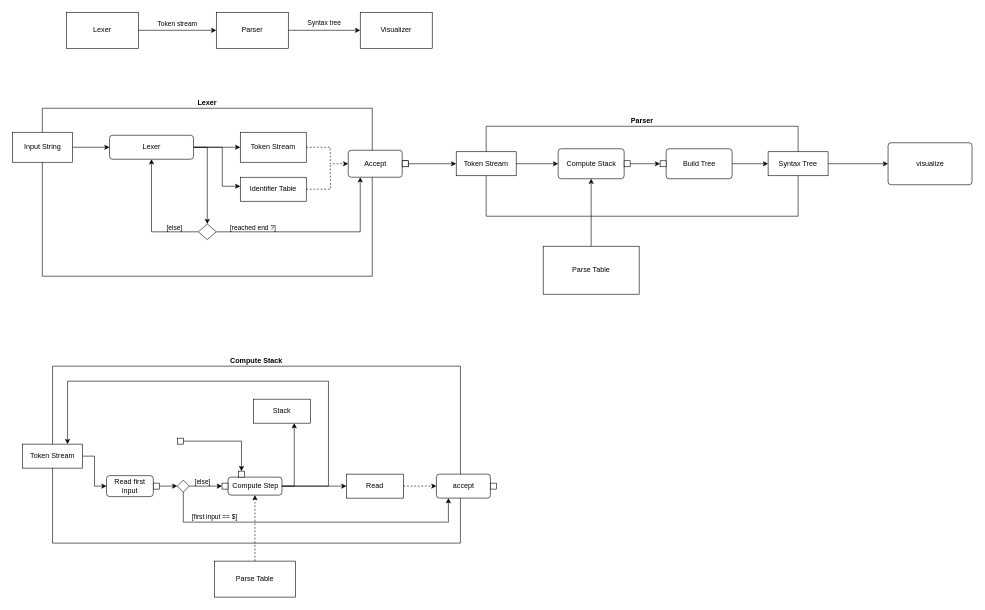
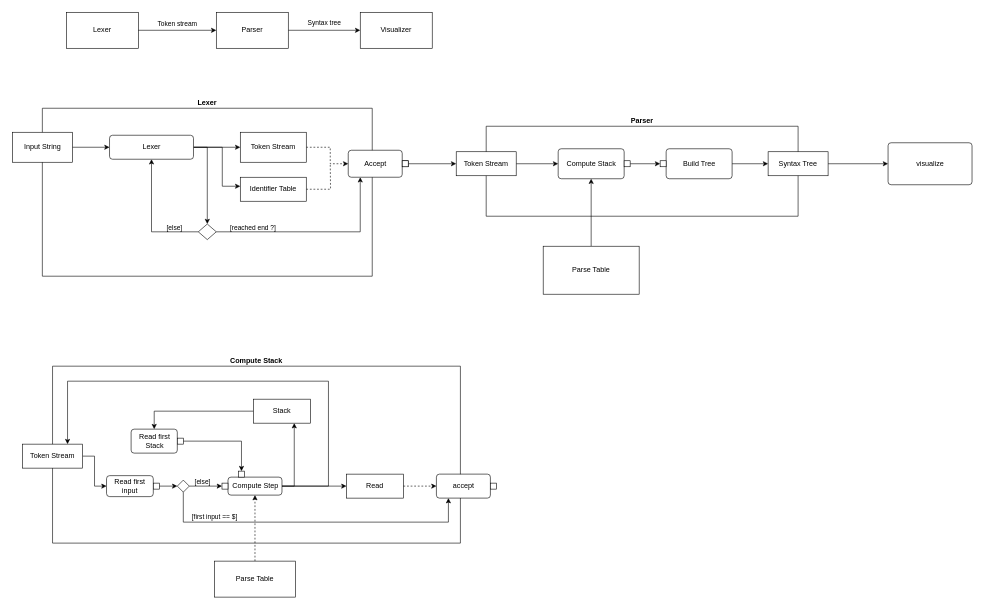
+ <mxCell id="57" style="edgeStyle=orthogonalEdgeStyle;rounded=0;orthogonalLoop=1;jettySize=auto;html=1;exitX=0;exitY=0.5;exitDx=0;exitDy=0;entryX=0.5;entryY=0;entryDx=0;entryDy=0;startArrow=none;startFill=0;endArrow=classic;endFill=1;labelBackgroundColor=none;fontColor=default;" parent="41" source="58" target="51" edge="1"><mxGeometry relative="1" as="geometry" /></mxCell>
+ <mxCell id="51" value="Read first&lt;br&gt;&amp;nbsp;Stack&amp;nbsp;" style="html=1;align=center;verticalAlign=middle;rounded=1;absoluteArcSize=1;arcSize=10;dashed=0;labelBackgroundColor=none;" parent="41" vertex="1"><mxGeometry x="131" y="104.97" width="77" height="40" as="geometry" /></mxCell>
